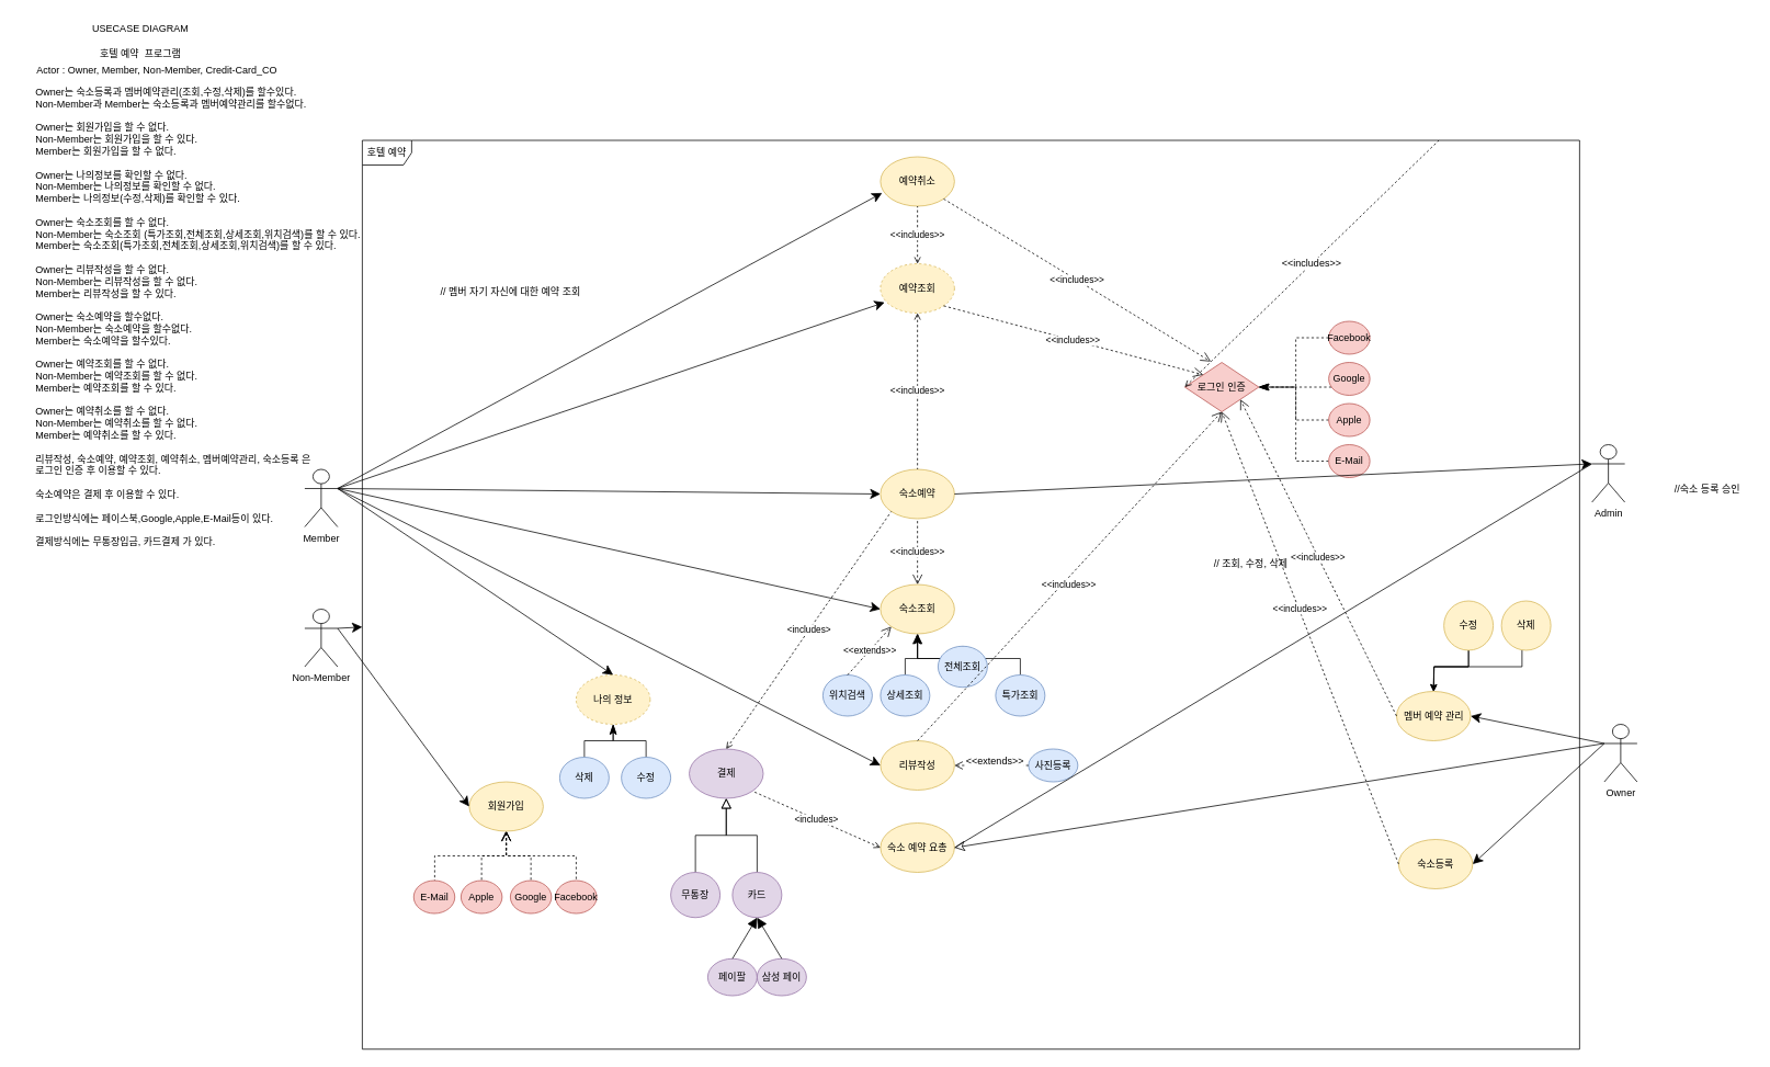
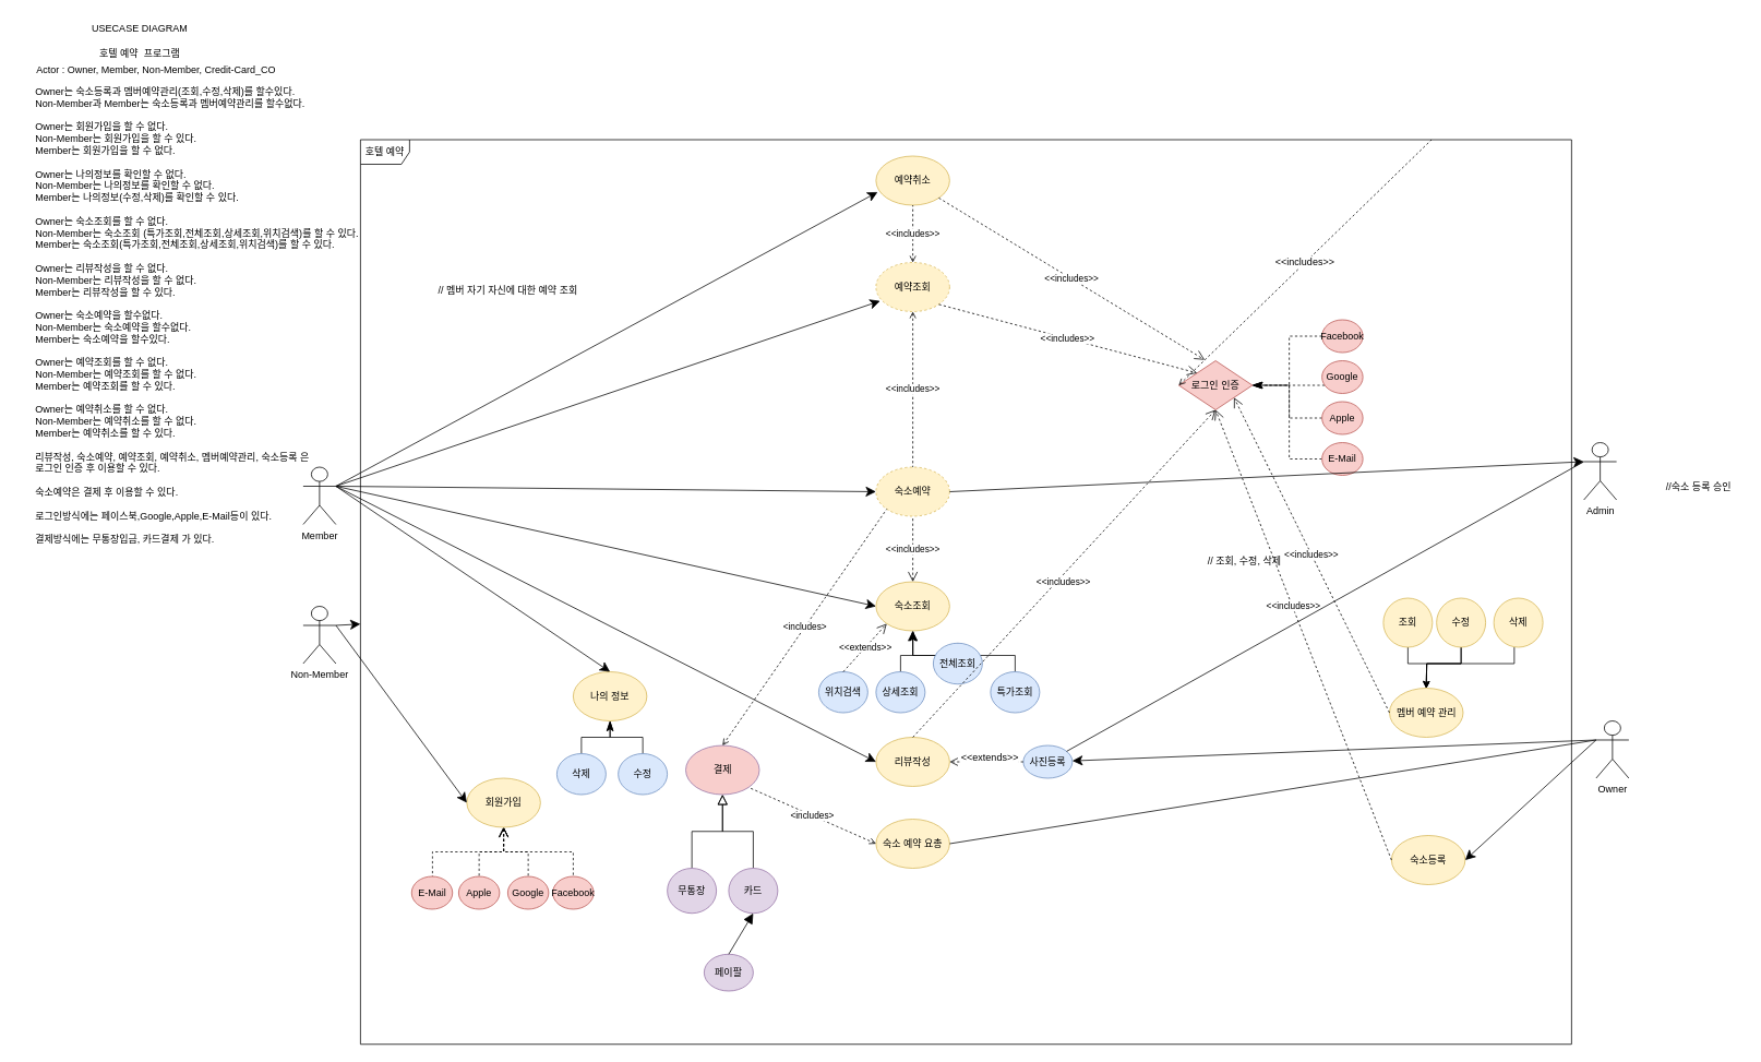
- <mxCell id="16" value="숙소예약" style="ellipse;whiteSpace=wrap;html=1;fillColor=#fff2cc;strokeColor=#d6b656;" parent="1" vertex="1"><mxGeometry x="1070" y="570" width="90" height="60" as="geometry" /></mxCell>
+ <mxCell id="16" value="숙소예약" style="ellipse;whiteSpace=wrap;html=1;fillColor=#fff2cc;strokeColor=#d6b656;dashed=1;" parent="1" vertex="1"><mxGeometry x="1070" y="570" width="90" height="60" as="geometry" /></mxCell>
+ <mxCell id="79" value="조회" style="ellipse;whiteSpace=wrap;html=1;fillColor=#fff2cc;strokeColor=#d6b656;" parent="1" vertex="1"><mxGeometry x="1690" y="730" width="60" height="60" as="geometry" /></mxCell>
- <mxCell id="93" value="" style="endArrow=none;html=1;rounded=0;startSize=10;endSize=10;entryX=1;entryY=0.5;entryDx=0;entryDy=0;exitX=0;exitY=0.333;exitDx=0;exitDy=0;exitPerimeter=0;endFill=0;" edge="1" parent="1" source="84" target="90"><mxGeometry width="50" height="50" relative="1" as="geometry"><mxPoint x="1950" y="913.333" as="sourcePoint" /><mxPoint x="1170" y="1040" as="targetPoint" /></mxGeometry></mxCell>
+ <mxCell id="93" value="" style="endArrow=none;html=1;rounded=0;startSize=10;endSize=10;exitX=0;exitY=0.333;exitDx=0;exitDy=0;exitPerimeter=0;endFill=0;" edge="1" parent="1" source="84" target="36"><mxGeometry width="50" height="50" relative="1" as="geometry"><mxPoint x="1950" y="913.333" as="sourcePoint" /><mxPoint x="1170" y="1040" as="targetPoint" /></mxGeometry></mxCell>
+ <mxCell id="78" value="" style="edgeStyle=orthogonalEdgeStyle;rounded=0;orthogonalLoop=1;jettySize=auto;html=1;" parent="1" source="79" target="64" edge="1"><mxGeometry relative="1" as="geometry"><Array as="points"><mxPoint x="1720" y="810" /><mxPoint x="1743" y="810" /></Array></mxGeometry></mxCell>
- <mxCell id="49" value="나의 정보" style="ellipse;whiteSpace=wrap;html=1;fillColor=#fff2cc;strokeColor=#d6b656;dashed=1;" parent="1" vertex="1"><mxGeometry x="700" y="820" width="90" height="60" as="geometry" /></mxCell>
+ <mxCell id="49" value="나의 정보" style="ellipse;whiteSpace=wrap;html=1;fillColor=#fff2cc;strokeColor=#d6b656;" parent="1" vertex="1"><mxGeometry x="700" y="820" width="90" height="60" as="geometry" /></mxCell>
- <mxCell id="72" value="" style="endArrow=classic;html=1;rounded=0;startSize=10;endSize=10;entryX=1;entryY=0.5;entryDx=0;entryDy=0;exitX=0;exitY=0.333;exitDx=0;exitDy=0;exitPerimeter=0;" parent="1" source="7" target="64" edge="1"><mxGeometry width="50" height="50" relative="1" as="geometry"><mxPoint x="755" y="1450" as="sourcePoint" /><mxPoint x="805" y="1400" as="targetPoint" /></mxGeometry></mxCell>
+ <mxCell id="72" value="" style="endArrow=classic;html=1;rounded=0;startSize=10;endSize=10;exitX=0;exitY=0.333;exitDx=0;exitDy=0;exitPerimeter=0;" parent="1" source="7" target="36" edge="1"><mxGeometry width="50" height="50" relative="1" as="geometry"><mxPoint x="755" y="1450" as="sourcePoint" /><mxPoint x="805" y="1400" as="targetPoint" /></mxGeometry></mxCell>
- <mxCell id="23" value="결제" style="ellipse;whiteSpace=wrap;html=1;fillColor=#e1d5e7;strokeColor=#9673a6;" parent="1" vertex="1"><mxGeometry x="837.5" y="910" width="90" height="60" as="geometry" /></mxCell>
+ <mxCell id="23" value="결제" style="ellipse;whiteSpace=wrap;html=1;fillColor=#f8cecc;strokeColor=#9673a6;" parent="1" vertex="1"><mxGeometry x="837.5" y="910" width="90" height="60" as="geometry" /></mxCell>
- <mxCell id="92" value="" style="endArrow=classic;html=1;rounded=0;startSize=10;endSize=10;entryX=1;entryY=0.5;entryDx=0;entryDy=0;exitX=0;exitY=0.333;exitDx=0;exitDy=0;exitPerimeter=0;endFill=0;" edge="1" parent="1" source="7" target="90"><mxGeometry width="50" height="50" relative="1" as="geometry"><mxPoint x="1950" y="913.333" as="sourcePoint" /><mxPoint x="1820" y="1235" as="targetPoint" /></mxGeometry></mxCell>
+ <mxCell id="92" value="" style="endArrow=none;html=1;rounded=0;startSize=10;endSize=10;entryX=1;entryY=0.5;entryDx=0;entryDy=0;exitX=0;exitY=0.333;exitDx=0;exitDy=0;exitPerimeter=0;endFill=0;" edge="1" parent="1" source="7" target="90"><mxGeometry width="50" height="50" relative="1" as="geometry"><mxPoint x="1950" y="913.333" as="sourcePoint" /><mxPoint x="1820" y="1235" as="targetPoint" /></mxGeometry></mxCell>
- <mxCell id="62" value="" style="endArrow=block;html=1;rounded=0;endSize=10;entryX=0.5;entryY=1;entryDx=0;entryDy=0;exitX=0.5;exitY=0;exitDx=0;exitDy=0;endFill=1;" parent="1" source="47" target="61" edge="1"><mxGeometry width="50" height="50" relative="1" as="geometry"><mxPoint x="672.5" y="1200" as="sourcePoint" /><mxPoint x="722.5" y="1150" as="targetPoint" /></mxGeometry></mxCell>
- <mxCell id="47" value="삼성 페이" style="ellipse;whiteSpace=wrap;html=1;fillColor=#e1d5e7;strokeColor=#9673a6;" parent="1" vertex="1"><mxGeometry x="920" y="1165" width="60" height="45" as="geometry" /></mxCell>
